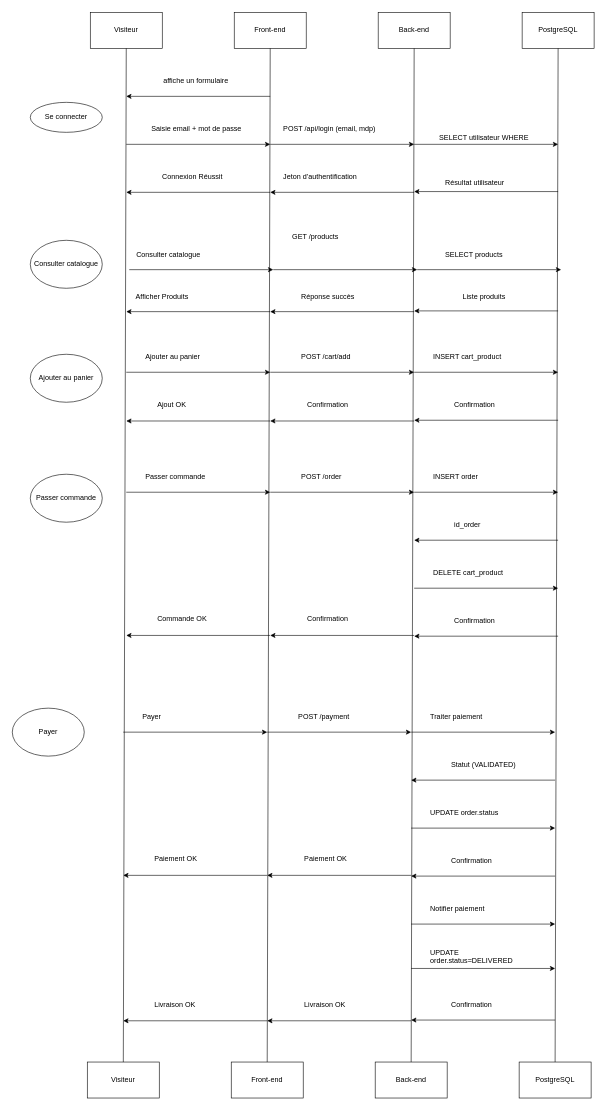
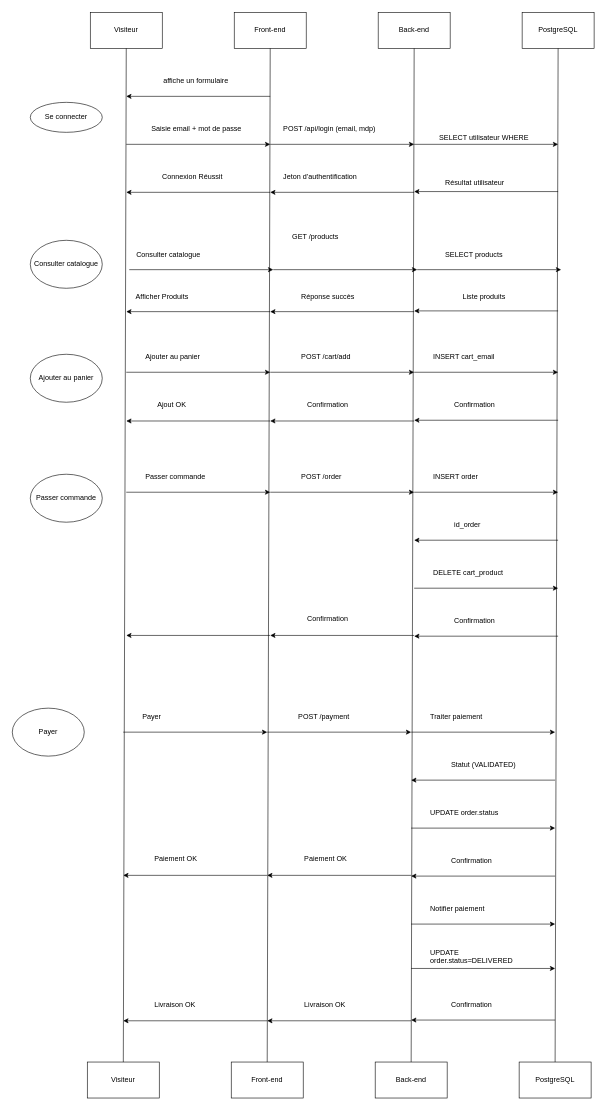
- <mxCell id="29" value="INSERT cart_product" style="text;whiteSpace=wrap;" vertex="1" parent="1"><mxGeometry x="720" y="580" width="180" height="40" as="geometry" /></mxCell>
+ <mxCell id="29" value="INSERT cart_email" style="text;whiteSpace=wrap;" vertex="1" parent="1"><mxGeometry x="720" y="580" width="180" height="40" as="geometry" /></mxCell>
- <mxCell id="60" value="Commande OK" style="text;whiteSpace=wrap;" vertex="1" parent="1"><mxGeometry x="260" y="1017.5" width="150" height="40" as="geometry" /></mxCell>
